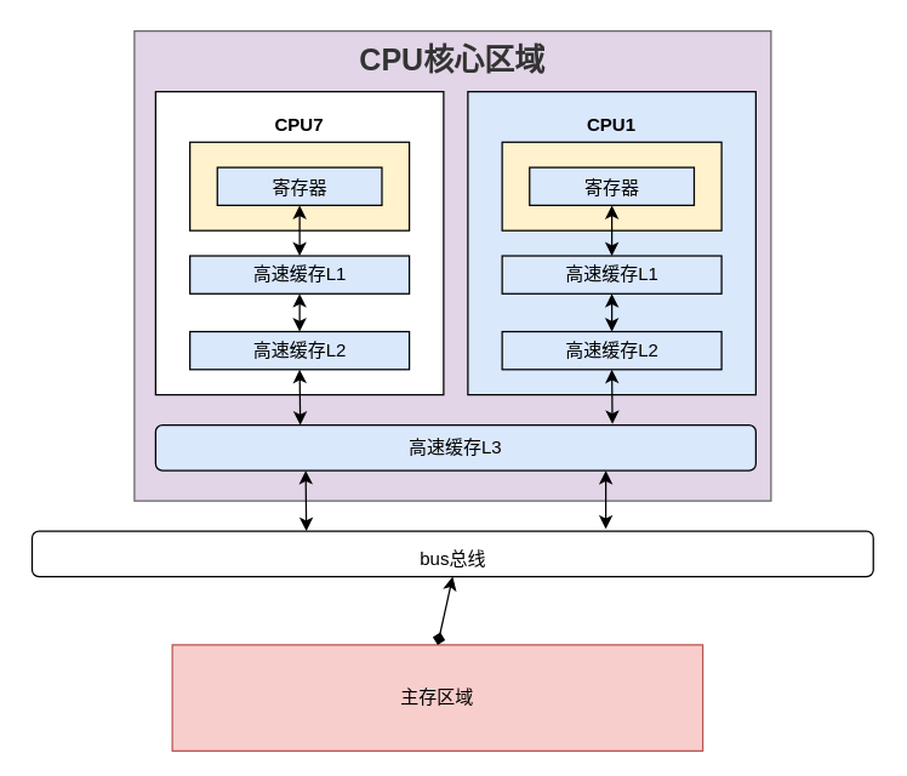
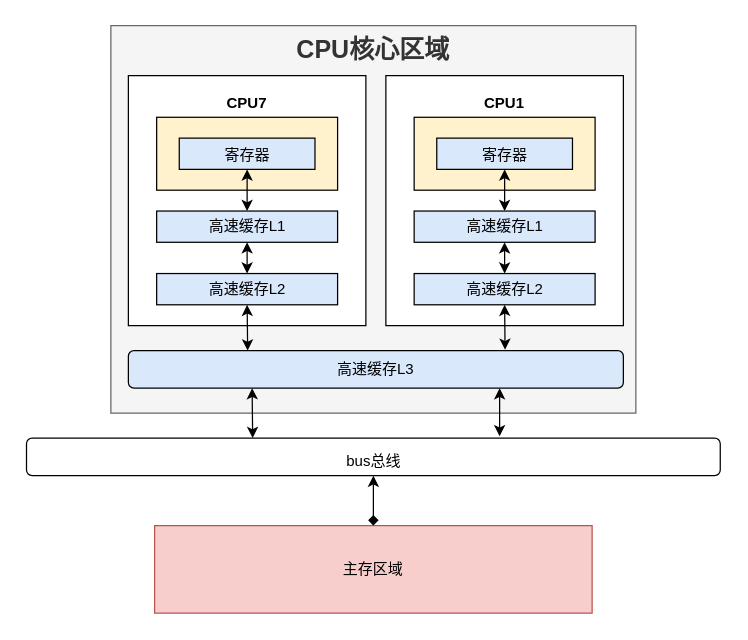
- <mxCell id="8" value="&lt;span style=&quot;font-size: 12px;&quot;&gt;&lt;b&gt;CPU1&lt;/b&gt;&lt;/span&gt;" style="rounded=0;whiteSpace=wrap;html=1;fontSize=20;verticalAlign=top;fillColor=#dae8fc;" vertex="1" parent="7"><mxGeometry width="190" height="200" as="geometry" /></mxCell>
+ <mxCell id="8" value="&lt;span style=&quot;font-size: 12px;&quot;&gt;&lt;b&gt;CPU1&lt;/b&gt;&lt;/span&gt;" style="rounded=0;whiteSpace=wrap;html=1;fontSize=20;verticalAlign=top;" vertex="1" parent="7"><mxGeometry width="190" height="200" as="geometry" /></mxCell>
- <mxCell id="2" value="&lt;b&gt;&lt;font style=&quot;font-size: 20px;&quot;&gt;CPU核心区域&lt;/font&gt;&lt;/b&gt;" style="rounded=0;whiteSpace=wrap;html=1;fillColor=#e1d5e7;strokeColor=#666666;fontColor=#333333;verticalAlign=top;" parent="1" vertex="1"><mxGeometry x="88" y="20" width="420" height="310" as="geometry" /></mxCell>
+ <mxCell id="2" value="&lt;b&gt;&lt;font style=&quot;font-size: 20px;&quot;&gt;CPU核心区域&lt;/font&gt;&lt;/b&gt;" style="rounded=0;whiteSpace=wrap;html=1;fillColor=#f5f5f5;strokeColor=#666666;fontColor=#333333;verticalAlign=top;" parent="1" vertex="1"><mxGeometry x="88" y="20" width="420" height="310" as="geometry" /></mxCell>
- <mxCell id="3" value="主存区域" style="rounded=0;whiteSpace=wrap;html=1;verticalAlign=middle;fillColor=#f8cecc;strokeColor=#b85450;" parent="1" vertex="1"><mxGeometry x="113" y="425" width="350" height="70" as="geometry" /></mxCell>
+ <mxCell id="3" value="主存区域" style="rounded=0;whiteSpace=wrap;html=1;verticalAlign=middle;fillColor=#f8cecc;strokeColor=#b85450;" parent="1" vertex="1"><mxGeometry x="123" y="420" width="350" height="70" as="geometry" /></mxCell>
